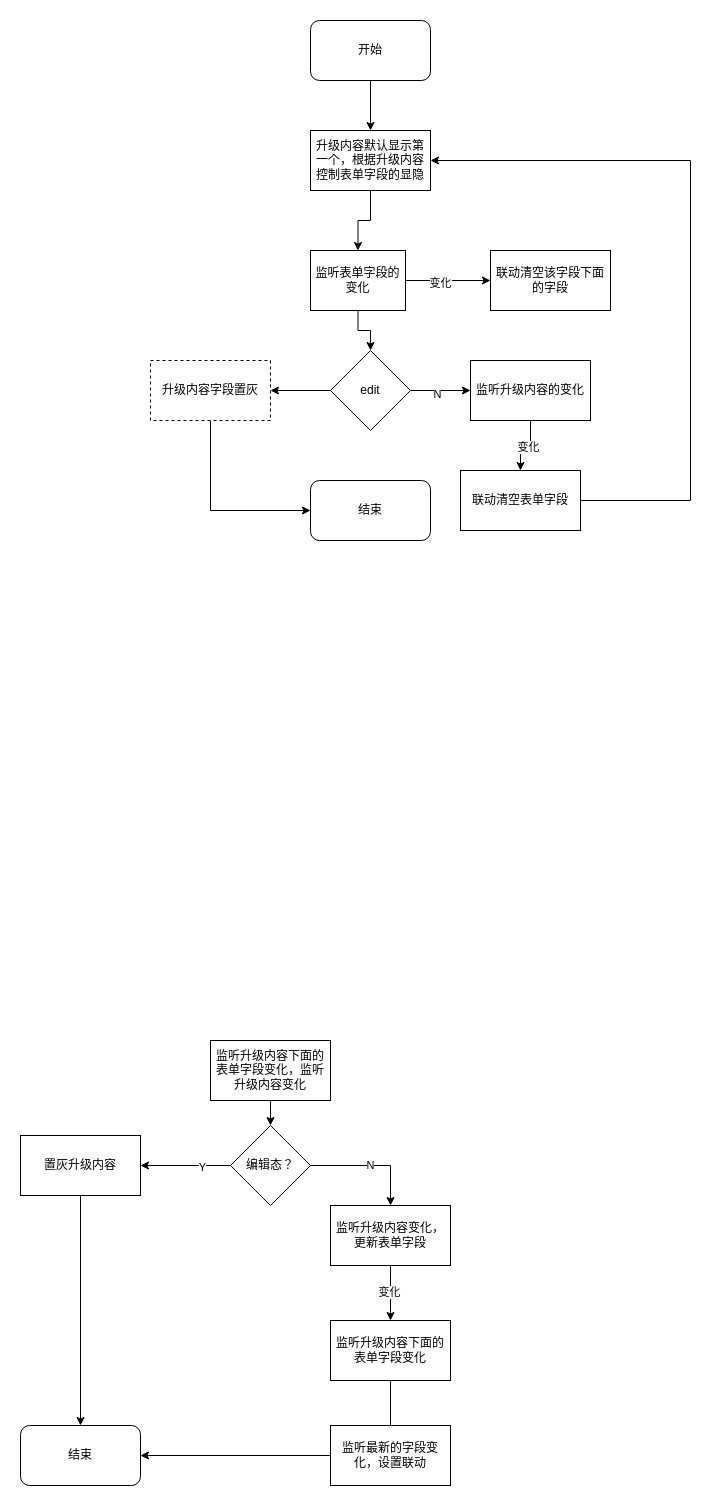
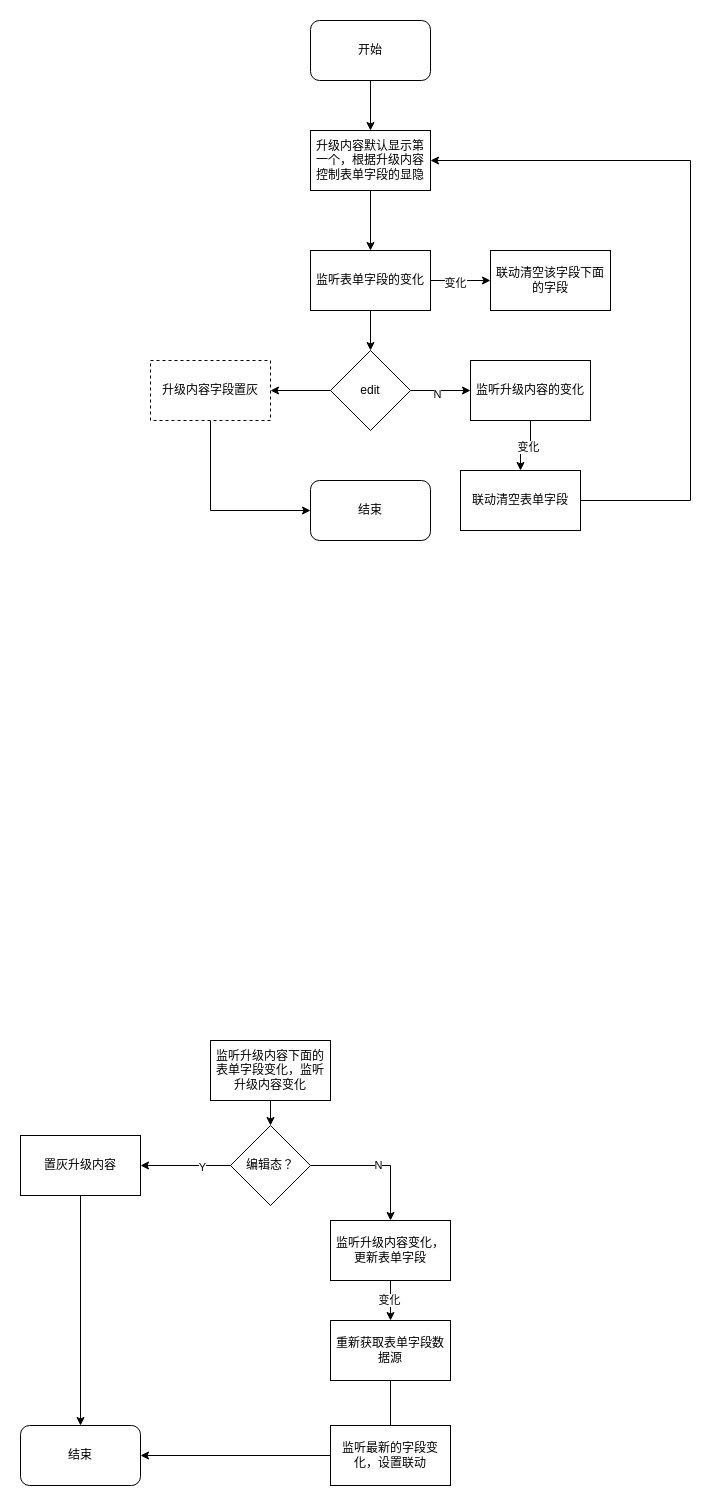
- <mxCell id="25" value="监听表单字段的变化" style="rounded=0;whiteSpace=wrap;html=1;" vertex="1" parent="1"><mxGeometry x="310" y="250" width="95" height="60" as="geometry" /></mxCell>
+ <mxCell id="25" value="监听表单字段的变化" style="rounded=0;whiteSpace=wrap;html=1;" vertex="1" parent="1"><mxGeometry x="310" y="250" width="120" height="60" as="geometry" /></mxCell>
- <mxCell id="12" value="监听升级内容变化，更新表单字段" style="rounded=0;whiteSpace=wrap;html=1;" parent="1" vertex="1"><mxGeometry x="330" y="1205" width="120" height="60" as="geometry" /></mxCell>
+ <mxCell id="12" value="监听升级内容变化，更新表单字段" style="rounded=0;whiteSpace=wrap;html=1;" parent="1" vertex="1"><mxGeometry x="330" y="1220" width="120" height="60" as="geometry" /></mxCell>
- <mxCell id="14" value="监听升级内容下面的表单字段变化" style="rounded=0;whiteSpace=wrap;html=1;" parent="1" vertex="1"><mxGeometry x="330" y="1320" width="120" height="60" as="geometry" /></mxCell>
+ <mxCell id="14" value="重新获取表单字段数据源" style="rounded=0;whiteSpace=wrap;html=1;" parent="1" vertex="1"><mxGeometry x="330" y="1320" width="120" height="60" as="geometry" /></mxCell>
